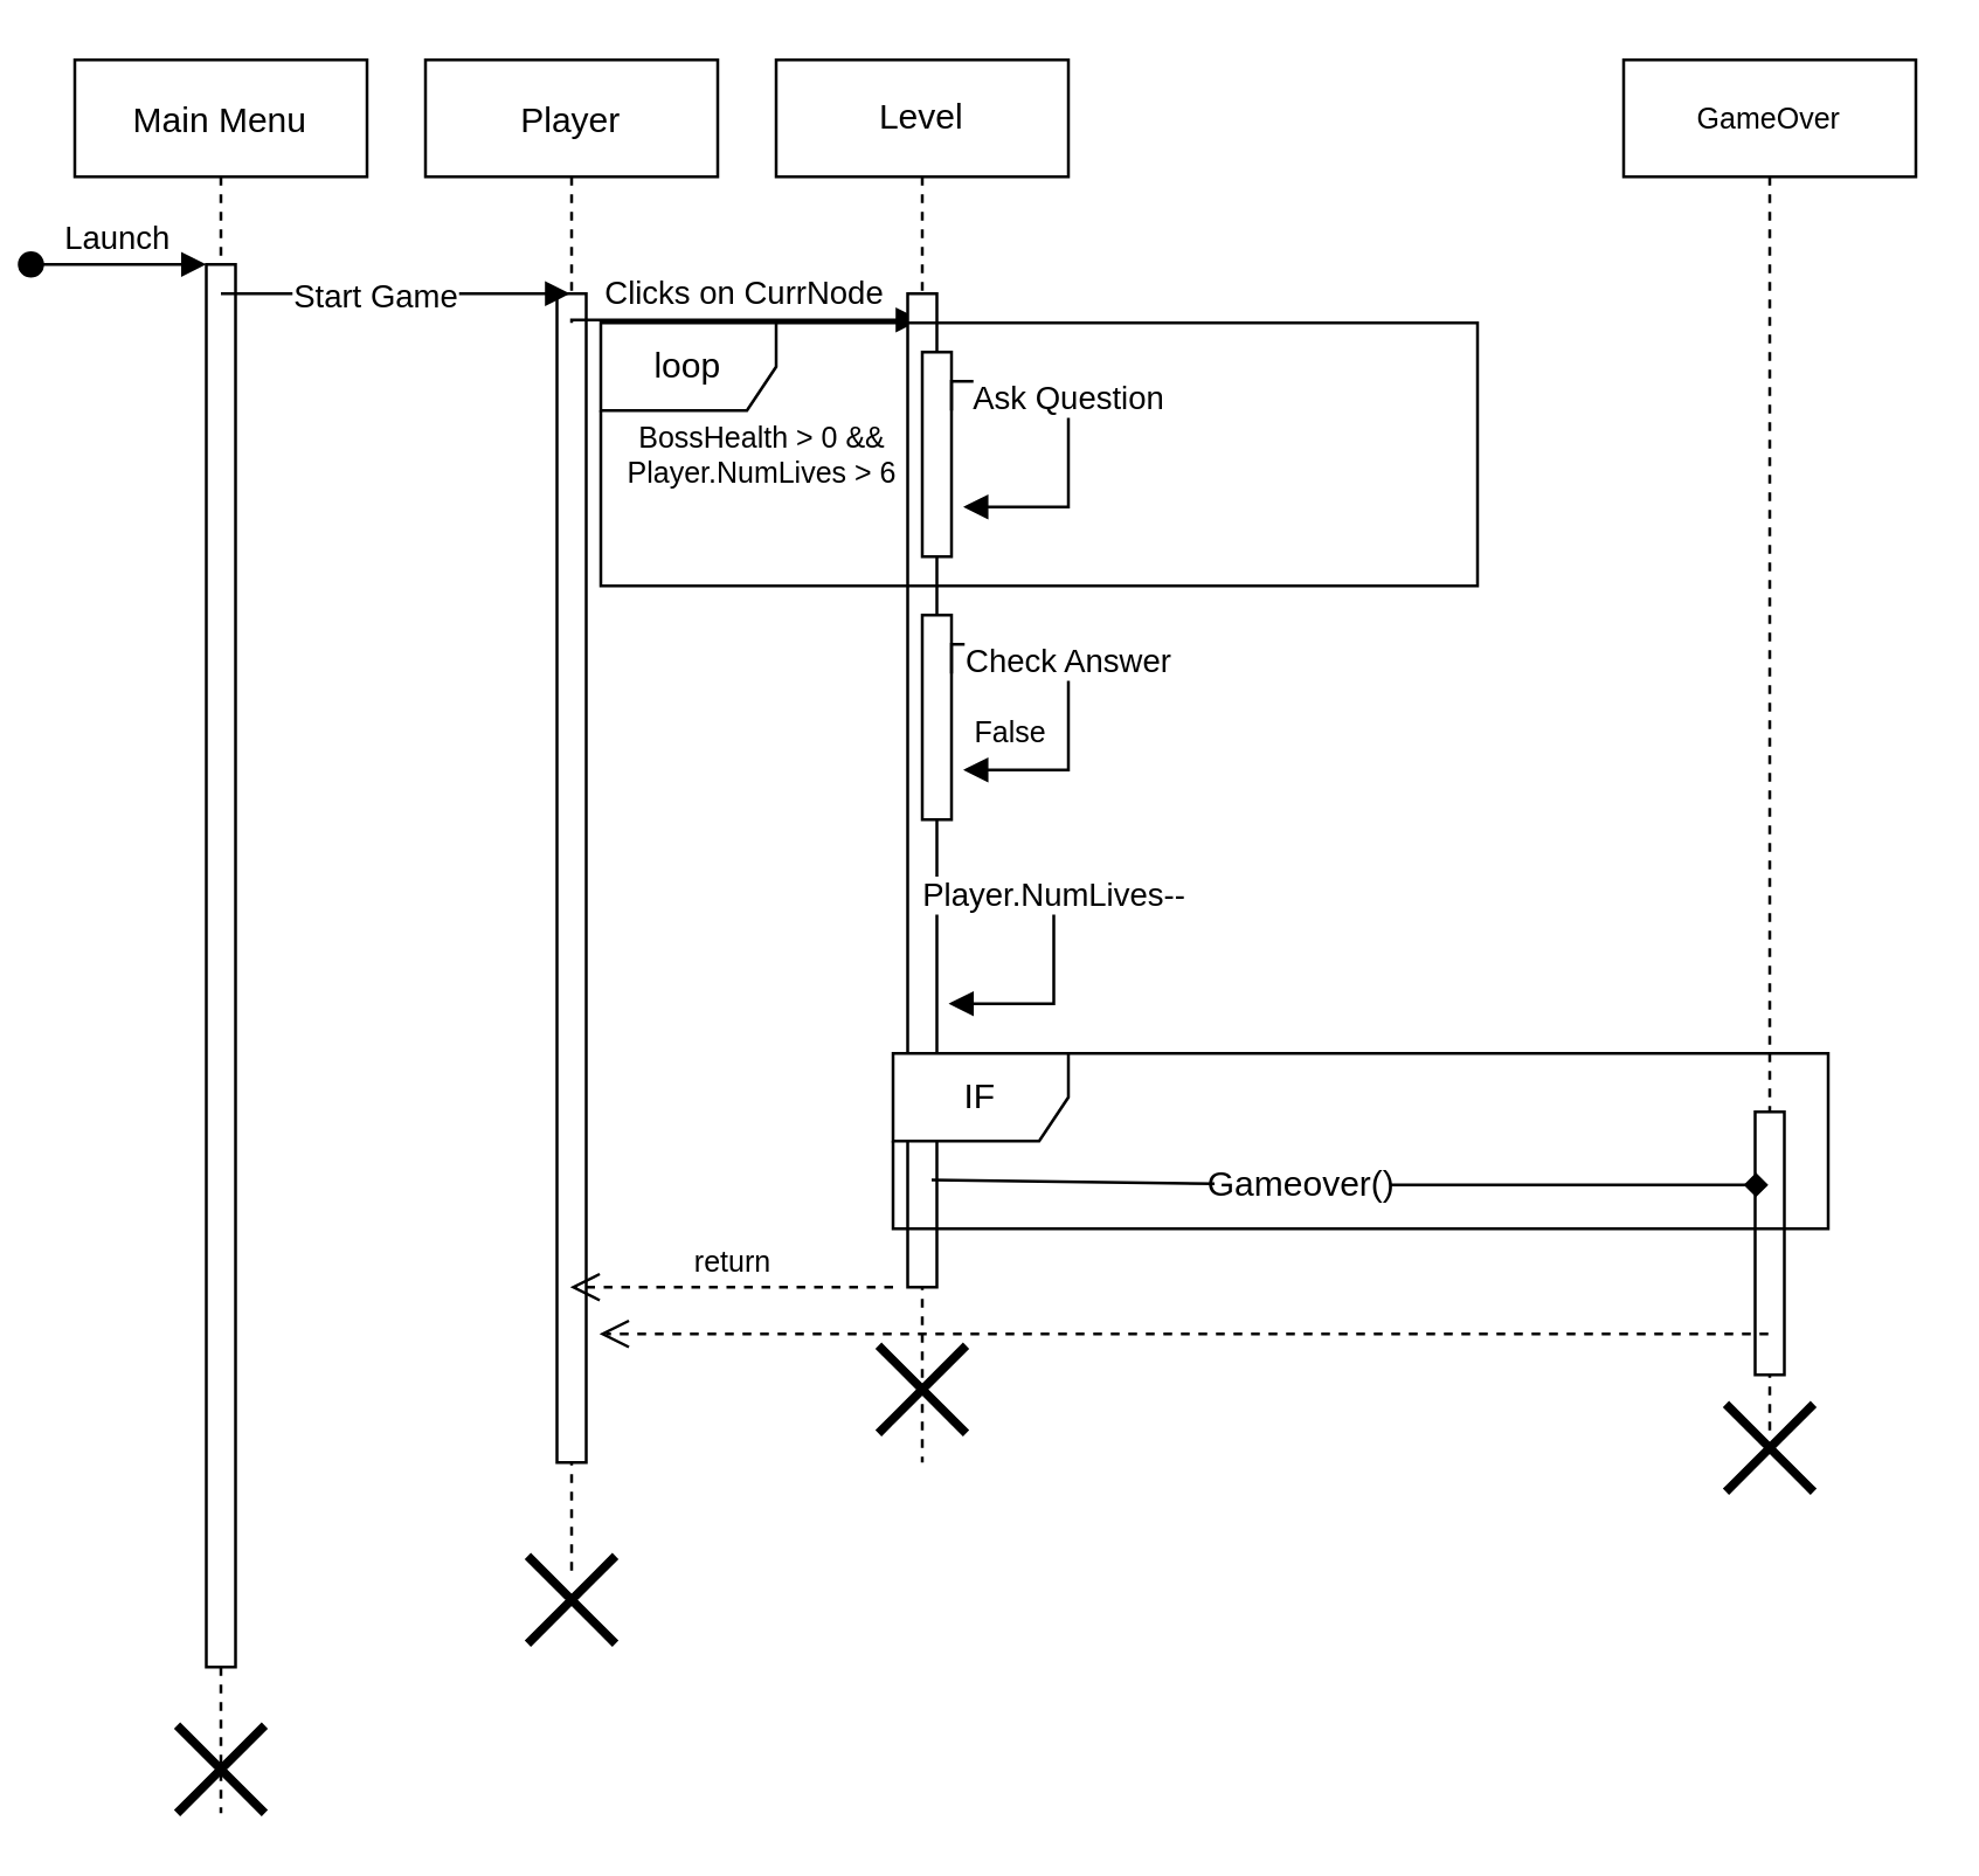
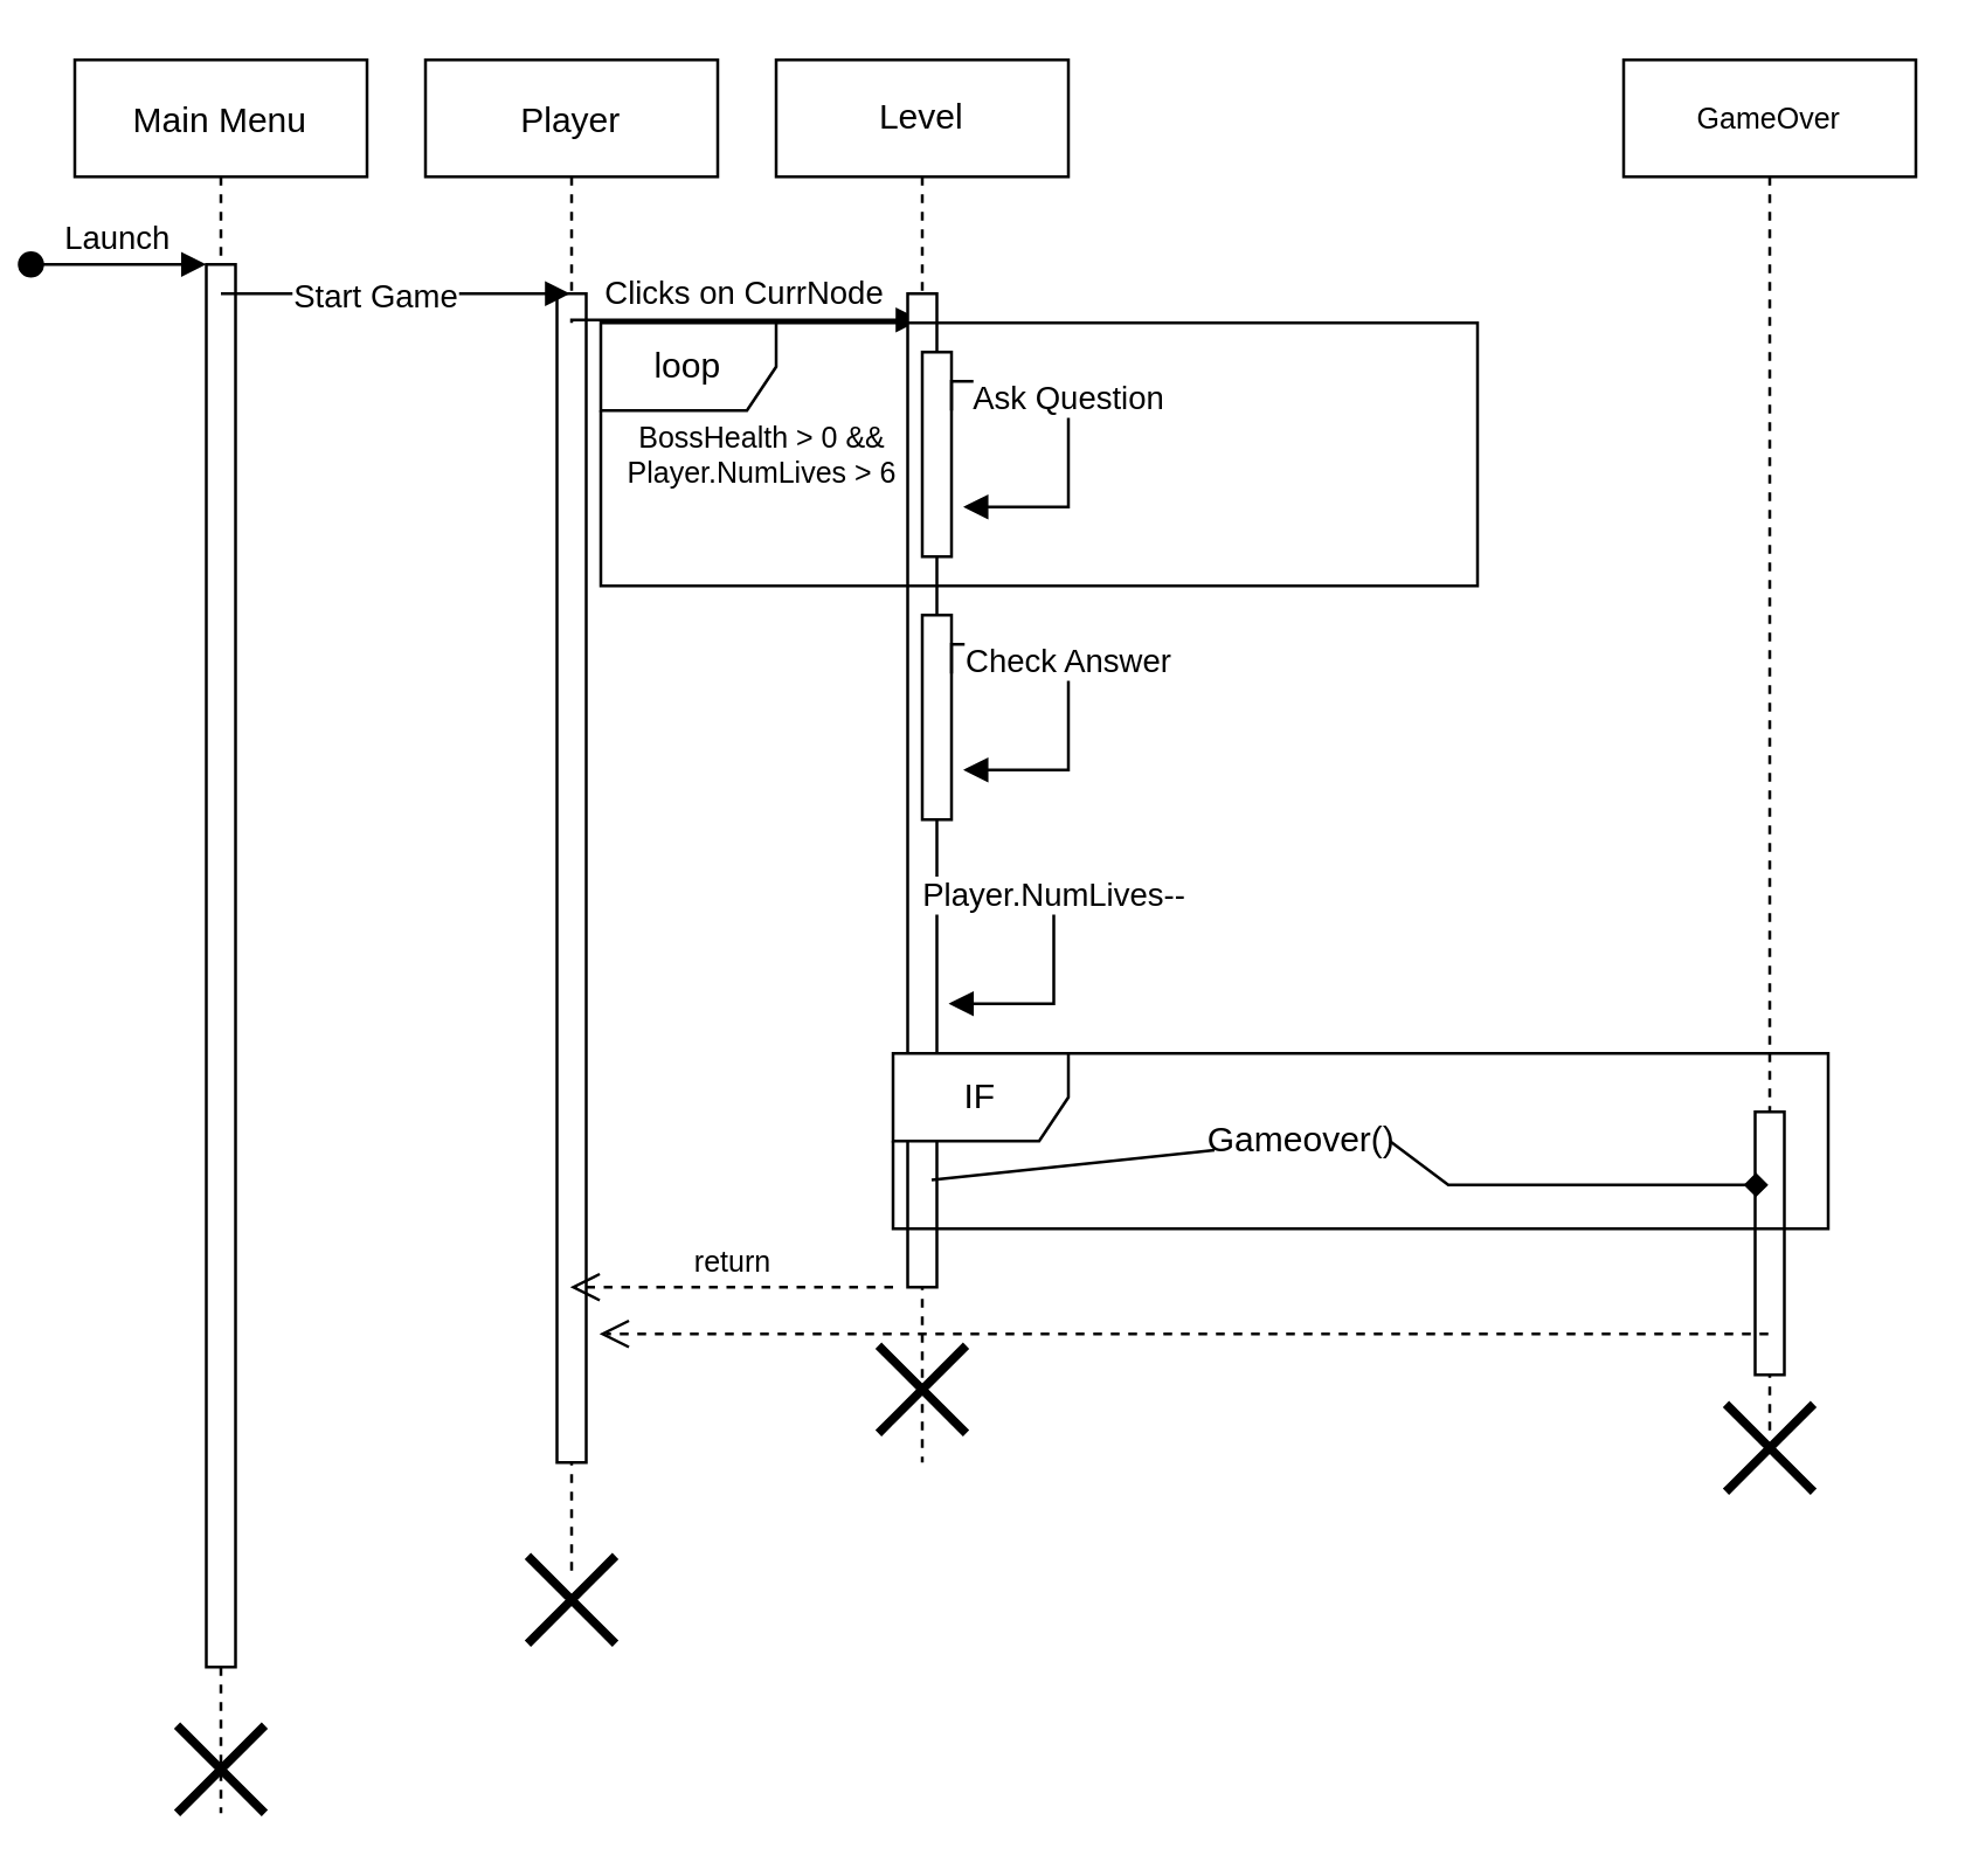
- <mxCell id="20" value="False" style="text;html=1;align=center;verticalAlign=middle;resizable=0;points=[];autosize=1;strokeColor=none;fillColor=none;fontSize=10;" parent="1" vertex="1"><mxGeometry x="320" y="240" width="40" height="20" as="geometry" /></mxCell>
- <mxCell id="26" value="Gameover()" style="text;html=1;strokeColor=none;fillColor=none;align=center;verticalAlign=middle;whiteSpace=wrap;rounded=0;" vertex="1" parent="1"><mxGeometry x="410" y="390" width="60" height="30" as="geometry" /></mxCell>
+ <mxCell id="26" value="Gameover()" style="text;html=1;strokeColor=none;fillColor=none;align=center;verticalAlign=middle;whiteSpace=wrap;rounded=0;" vertex="1" parent="1"><mxGeometry x="410" y="375" width="60" height="30" as="geometry" /></mxCell>
